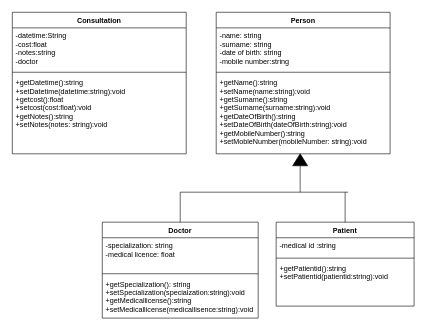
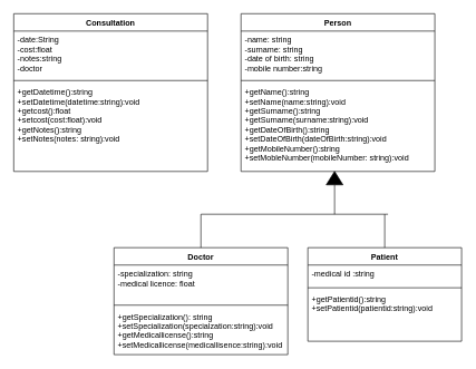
- <mxCell id="15" value="-datetime:String&#10;-cost:float&#10;-notes:string&#10;-doctor" style="text;strokeColor=none;fillColor=none;align=left;verticalAlign=top;spacingLeft=4;spacingRight=4;overflow=hidden;rotatable=0;points=[[0,0.5],[1,0.5]];portConstraint=eastwest;" vertex="1" parent="14"><mxGeometry y="26" width="290" height="70" as="geometry" /></mxCell>
+ <mxCell id="15" value="-date:String&#10;-cost:float&#10;-notes:string&#10;-doctor" style="text;strokeColor=none;fillColor=none;align=left;verticalAlign=top;spacingLeft=4;spacingRight=4;overflow=hidden;rotatable=0;points=[[0,0.5],[1,0.5]];portConstraint=eastwest;" vertex="1" parent="14"><mxGeometry y="26" width="290" height="70" as="geometry" /></mxCell>
